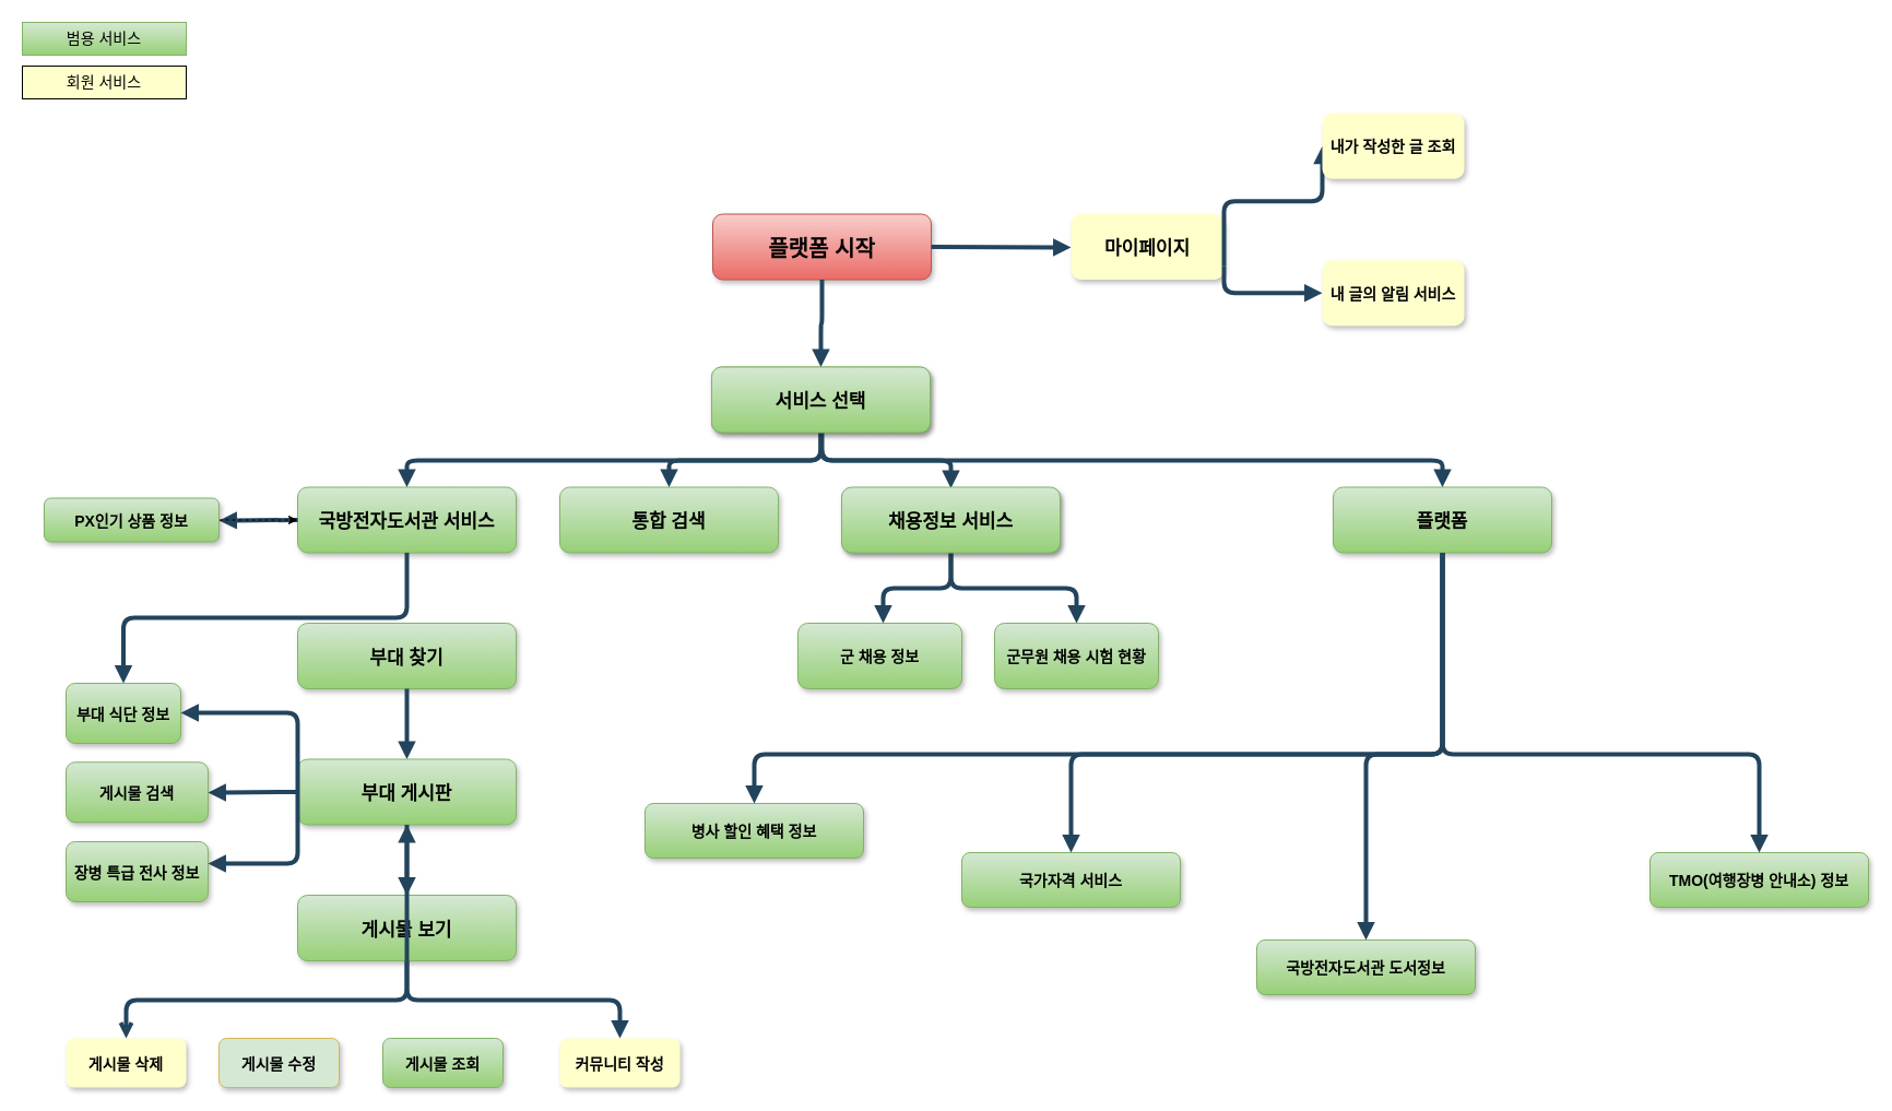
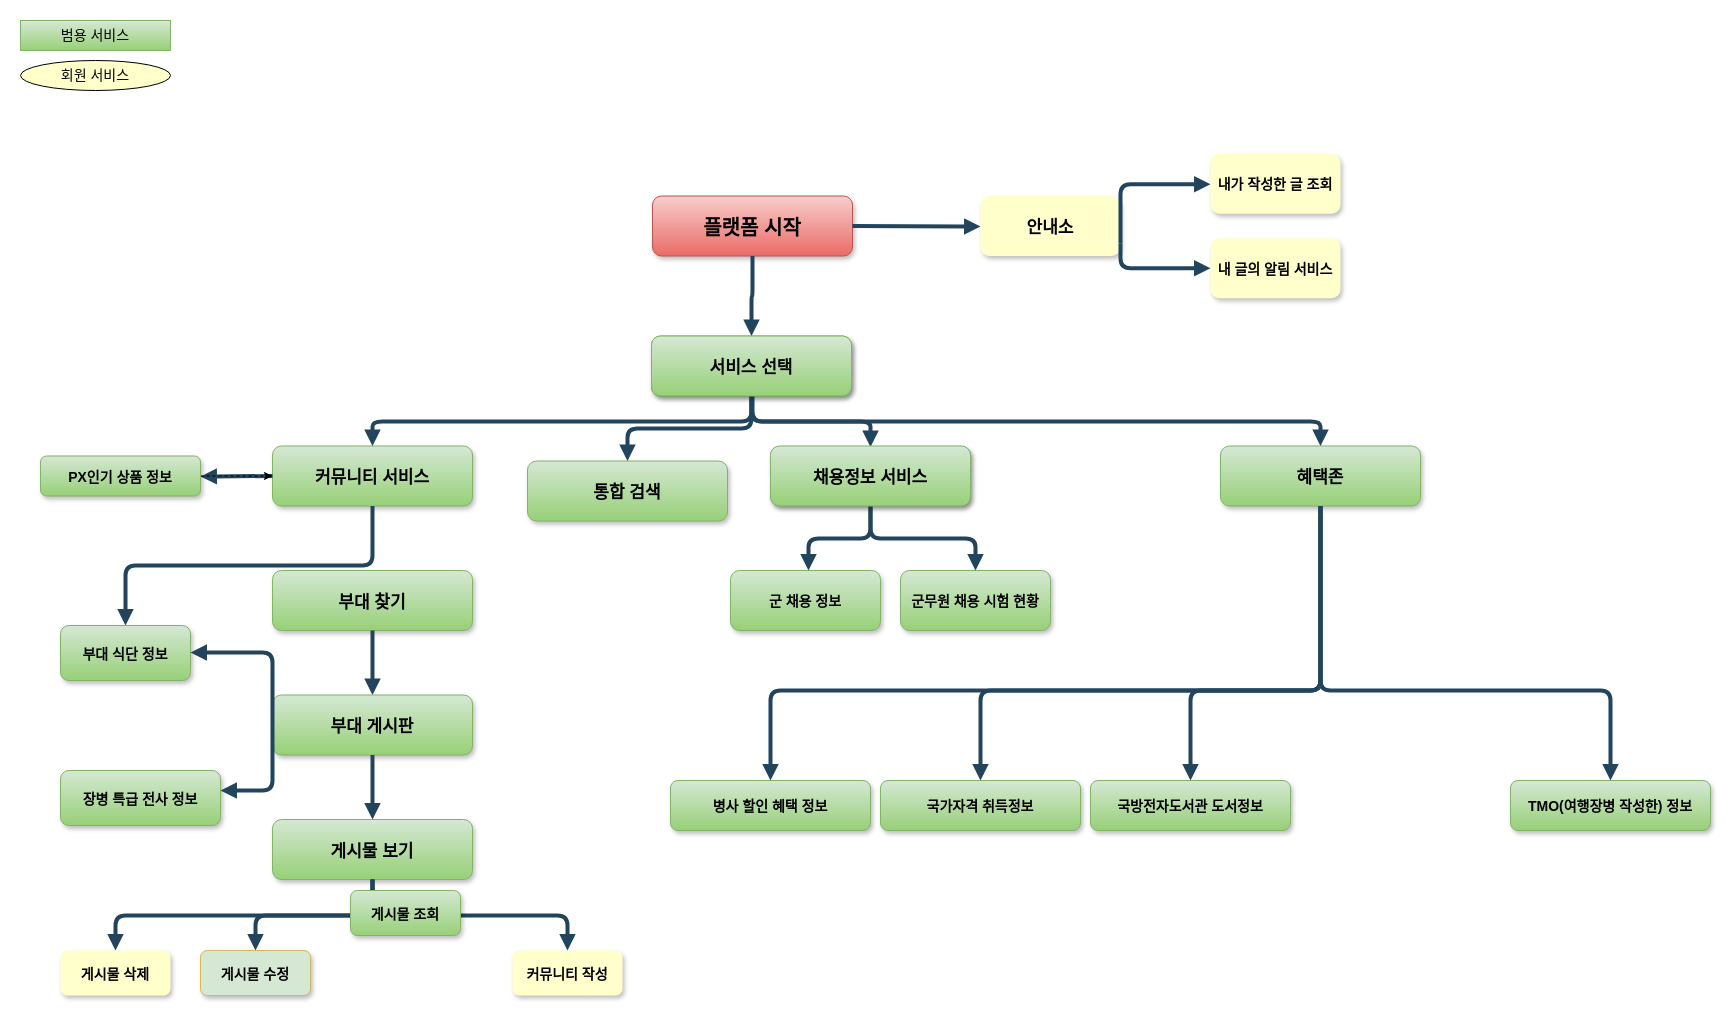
- <mxCell id="55" value="회원 서비스" style="rounded=0;whiteSpace=wrap;html=1;labelBackgroundColor=none;fontSize=14;fontColor=#000000;gradientColor=none;fillColor=#FFFFCC;" vertex="1" parent="1"><mxGeometry x="20" y="60" width="150" height="30" as="geometry" /></mxCell>
+ <mxCell id="55" value="회원 서비스" style="ellipse;whiteSpace=wrap;html=1;labelBackgroundColor=none;fontSize=14;fontColor=#000000;gradientColor=none;fillColor=#FFFFCC;" vertex="1" parent="1"><mxGeometry x="20" y="60" width="150" height="30" as="geometry" /></mxCell>
- <mxCell id="49" value="내가 작성한 글 조회" style="rounded=1;fillColor=#FFFFCC;strokeColor=none;shadow=1;gradientColor=none;fontStyle=1;fontColor=#000000;fontSize=14;" vertex="1" parent="1"><mxGeometry x="1210" y="103.25" width="130" height="60" as="geometry" /></mxCell>
+ <mxCell id="49" value="내가 작성한 글 조회" style="rounded=1;fillColor=#FFFFCC;strokeColor=none;shadow=1;gradientColor=none;fontStyle=1;fontColor=#000000;fontSize=14;" vertex="1" parent="1"><mxGeometry x="1210" y="153.25" width="130" height="60" as="geometry" /></mxCell>
- <mxCell id="47" value="마이페이지" style="rounded=1;fillColor=#FFFFCC;strokeColor=none;shadow=1;gradientColor=none;fontStyle=1;fontColor=#000000;fontSize=17;" vertex="1" parent="1"><mxGeometry x="980" y="195.5" width="140" height="60" as="geometry" /></mxCell>
+ <mxCell id="47" value="안내소" style="rounded=1;fillColor=#FFFFCC;strokeColor=none;shadow=1;gradientColor=none;fontStyle=1;fontColor=#000000;fontSize=17;" vertex="1" parent="1"><mxGeometry x="980" y="195.5" width="140" height="60" as="geometry" /></mxCell>
- <mxCell id="5" value="통합 검색" style="rounded=1;fillColor=#d5e8d4;strokeColor=#82b366;shadow=1;gradientColor=#97d077;fontStyle=1;fontSize=17;" parent="1" vertex="1"><mxGeometry x="512" y="445.5" width="200" height="60" as="geometry" /></mxCell>
+ <mxCell id="5" value="통합 검색" style="rounded=1;fillColor=#d5e8d4;strokeColor=#82b366;shadow=1;gradientColor=#97d077;fontStyle=1;fontSize=17;" parent="1" vertex="1"><mxGeometry x="527" y="460.5" width="200" height="60" as="geometry" /></mxCell>
- <mxCell id="4" value="국방전자도서관 서비스" style="rounded=1;fillColor=#d5e8d4;strokeColor=#82b366;shadow=1;gradientColor=#97d077;fontStyle=1;fontSize=17;" parent="1" vertex="1"><mxGeometry x="272" y="445.5" width="200" height="60" as="geometry" /></mxCell>
+ <mxCell id="4" value="커뮤니티 서비스" style="rounded=1;fillColor=#d5e8d4;strokeColor=#82b366;shadow=1;gradientColor=#97d077;fontStyle=1;fontSize=17;" parent="1" vertex="1"><mxGeometry x="272" y="445.5" width="200" height="60" as="geometry" /></mxCell>
- <mxCell id="6" value="플랫폼" style="rounded=1;fillColor=#d5e8d4;strokeColor=#82b366;shadow=1;gradientColor=#97d077;fontStyle=1;fontSize=17;" parent="1" vertex="1"><mxGeometry x="1220" y="445.5" width="200" height="60" as="geometry" /></mxCell>
+ <mxCell id="6" value="혜택존" style="rounded=1;fillColor=#d5e8d4;strokeColor=#82b366;shadow=1;gradientColor=#97d077;fontStyle=1;fontSize=17;" parent="1" vertex="1"><mxGeometry x="1220" y="445.5" width="200" height="60" as="geometry" /></mxCell>
- <mxCell id="35" value="군무원 채용 시험 현황" style="rounded=1;fillColor=#d5e8d4;strokeColor=#82b366;shadow=1;gradientColor=#97d077;fontStyle=1;fontSize=14;" vertex="1" parent="1"><mxGeometry x="910" y="570" width="150" height="60" as="geometry" /></mxCell>
+ <mxCell id="35" value="군무원 채용 시험 현황" style="rounded=1;fillColor=#d5e8d4;strokeColor=#82b366;shadow=1;gradientColor=#97d077;fontStyle=1;fontSize=14;" vertex="1" parent="1"><mxGeometry x="900" y="570" width="150" height="60" as="geometry" /></mxCell>
- <mxCell id="32" value="부대 식단 정보" style="rounded=1;fillColor=#d5e8d4;strokeColor=#82b366;shadow=1;gradientColor=#97d077;fontStyle=1;fontSize=14;" vertex="1" parent="1"><mxGeometry x="60" y="625" width="105" height="55" as="geometry" /></mxCell>
+ <mxCell id="32" value="부대 식단 정보" style="rounded=1;fillColor=#d5e8d4;strokeColor=#82b366;shadow=1;gradientColor=#97d077;fontStyle=1;fontSize=14;" vertex="1" parent="1"><mxGeometry x="60" y="625" width="130" height="55" as="geometry" /></mxCell>
- <mxCell id="28" value="게시물 검색" style="rounded=1;fillColor=#d5e8d4;strokeColor=#82b366;shadow=1;gradientColor=#97d077;fontStyle=1;fontSize=14;" vertex="1" parent="1"><mxGeometry x="60" y="697.25" width="130" height="55" as="geometry" /></mxCell>
- <mxCell id="27" value="" style="edgeStyle=elbowEdgeStyle;elbow=vertical;strokeWidth=4;endArrow=block;endFill=1;fontStyle=1;strokeColor=#23445D;exitX=0;exitY=0.5;exitDx=0;exitDy=0;entryX=1;entryY=0.5;entryDx=0;entryDy=0;" edge="1" parent="1" source="17" target="28"><mxGeometry x="-182" y="573" width="100" height="100" as="geometry"><mxPoint x="242" y="724" as="sourcePoint" /><mxPoint x="200" y="725" as="targetPoint" /></mxGeometry></mxCell>
- <mxCell id="38" value="병사 할인 혜택 정보" style="rounded=1;fillColor=#d5e8d4;strokeColor=#82b366;shadow=1;gradientColor=#97d077;fontStyle=1;fontSize=14;" vertex="1" parent="1"><mxGeometry x="590" y="735" width="200" height="50" as="geometry" /></mxCell>
+ <mxCell id="38" value="병사 할인 혜택 정보" style="rounded=1;fillColor=#d5e8d4;strokeColor=#82b366;shadow=1;gradientColor=#97d077;fontStyle=1;fontSize=14;" vertex="1" parent="1"><mxGeometry x="670" y="780" width="200" height="50" as="geometry" /></mxCell>
- <mxCell id="31" value="장병 특급 전사 정보" style="rounded=1;fillColor=#d5e8d4;strokeColor=#82b366;shadow=1;gradientColor=#97d077;fontStyle=1;fontSize=14;" vertex="1" parent="1"><mxGeometry x="60" y="770" width="130" height="55" as="geometry" /></mxCell>
+ <mxCell id="31" value="장병 특급 전사 정보" style="rounded=1;fillColor=#d5e8d4;strokeColor=#82b366;shadow=1;gradientColor=#97d077;fontStyle=1;fontSize=14;" vertex="1" parent="1"><mxGeometry x="60" y="770" width="160" height="55" as="geometry" /></mxCell>
- <mxCell id="39" value="국가자격 서비스" style="rounded=1;fillColor=#d5e8d4;strokeColor=#82b366;shadow=1;gradientColor=#97d077;fontStyle=1;fontSize=14;" vertex="1" parent="1"><mxGeometry x="880" y="780" width="200" height="50" as="geometry" /></mxCell>
+ <mxCell id="39" value="국가자격 취득정보" style="rounded=1;fillColor=#d5e8d4;strokeColor=#82b366;shadow=1;gradientColor=#97d077;fontStyle=1;fontSize=14;" vertex="1" parent="1"><mxGeometry x="880" y="780" width="200" height="50" as="geometry" /></mxCell>
- <mxCell id="41" value="TMO(여행장병 안내소) 정보" style="rounded=1;fillColor=#d5e8d4;strokeColor=#82b366;shadow=1;gradientColor=#97d077;fontStyle=1;fontSize=14;" vertex="1" parent="1"><mxGeometry x="1510" y="780" width="200" height="50" as="geometry" /></mxCell>
+ <mxCell id="41" value="TMO(여행장병 작성한) 정보" style="rounded=1;fillColor=#d5e8d4;strokeColor=#82b366;shadow=1;gradientColor=#97d077;fontStyle=1;fontSize=14;" vertex="1" parent="1"><mxGeometry x="1510" y="780" width="200" height="50" as="geometry" /></mxCell>
- <mxCell id="22" value="" style="edgeStyle=elbowEdgeStyle;elbow=vertical;strokeWidth=4;endArrow=block;endFill=1;fontStyle=1;strokeColor=#23445D;exitX=0.5;exitY=1;exitDx=0;exitDy=0;" edge="1" parent="1" target="17" source="19"><mxGeometry x="-362" y="723.5" width="100" height="100" as="geometry"><mxPoint x="10" y="879" as="sourcePoint" /><mxPoint x="10" y="943.5" as="targetPoint" /></mxGeometry></mxCell>
+ <mxCell id="22" value="" style="edgeStyle=elbowEdgeStyle;elbow=vertical;strokeWidth=4;endArrow=block;endFill=1;fontStyle=1;strokeColor=#23445D;exitX=0.5;exitY=1;exitDx=0;exitDy=0;entryX=0.5;entryY=0;entryDx=0;entryDy=0;" edge="1" parent="1" target="23" source="19"><mxGeometry x="-362" y="723.5" width="100" height="100" as="geometry"><mxPoint x="10" y="879" as="sourcePoint" /><mxPoint x="10" y="943.5" as="targetPoint" /></mxGeometry></mxCell>
- <mxCell id="40" value="국방전자도서관 도서정보" style="rounded=1;fillColor=#d5e8d4;strokeColor=#82b366;shadow=1;gradientColor=#97d077;fontStyle=1;fontSize=14;" vertex="1" parent="1"><mxGeometry x="1150" y="860" width="200" height="50" as="geometry" /></mxCell>
+ <mxCell id="40" value="국방전자도서관 도서정보" style="rounded=1;fillColor=#d5e8d4;strokeColor=#82b366;shadow=1;gradientColor=#97d077;fontStyle=1;fontSize=14;" vertex="1" parent="1"><mxGeometry x="1090" y="780" width="200" height="50" as="geometry" /></mxCell>
- <mxCell id="24" value="" style="edgeStyle=elbowEdgeStyle;elbow=vertical;strokeWidth=4;endArrow=open;endFill=1;fontStyle=1;strokeColor=#23445D;exitX=0.5;exitY=1;exitDx=0;exitDy=0;entryX=0.5;entryY=0;entryDx=0;entryDy=0;" edge="1" parent="1" target="25" source="19"><mxGeometry x="-512" y="723.5" width="100" height="100" as="geometry"><mxPoint x="-140" y="879" as="sourcePoint" /><mxPoint x="-140" y="943.5" as="targetPoint" /></mxGeometry></mxCell>
+ <mxCell id="24" value="" style="edgeStyle=elbowEdgeStyle;elbow=vertical;strokeWidth=4;endArrow=block;endFill=1;fontStyle=1;strokeColor=#23445D;exitX=0.5;exitY=1;exitDx=0;exitDy=0;entryX=0.5;entryY=0;entryDx=0;entryDy=0;" edge="1" parent="1" target="25" source="19"><mxGeometry x="-512" y="723.5" width="100" height="100" as="geometry"><mxPoint x="-140" y="879" as="sourcePoint" /><mxPoint x="-140" y="943.5" as="targetPoint" /></mxGeometry></mxCell>
- <mxCell id="26" value="게시물 조회" style="rounded=1;fillColor=#d5e8d4;strokeColor=#82b366;shadow=1;gradientColor=#97d077;fontStyle=1;fontSize=14;" vertex="1" parent="1"><mxGeometry x="350" y="950" width="110" height="45" as="geometry" /></mxCell>
+ <mxCell id="26" value="게시물 조회" style="rounded=1;fillColor=#d5e8d4;strokeColor=#82b366;shadow=1;gradientColor=#97d077;fontStyle=1;fontSize=14;" vertex="1" parent="1"><mxGeometry x="350" y="890" width="110" height="45" as="geometry" /></mxCell>
